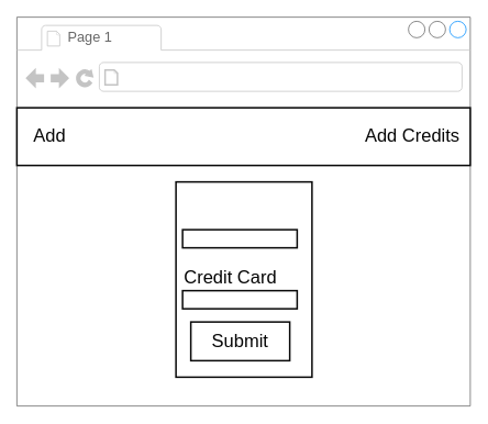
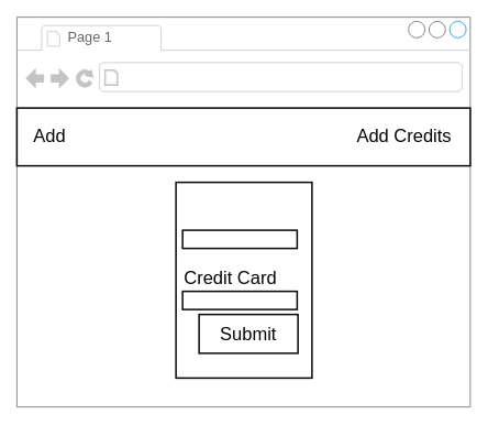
- <mxCell id="6" value="Add Credits" style="text;html=1;strokeColor=none;fillColor=none;align=center;verticalAlign=middle;whiteSpace=wrap;rounded=0;shadow=0;labelBackgroundColor=none;fontSize=22;fontColor=#050505;" parent="2" vertex="1"><mxGeometry x="420" y="135" width="120" height="20" as="geometry" /></mxCell>
+ <mxCell id="6" value="Add Credits" style="text;html=1;strokeColor=none;fillColor=none;align=center;verticalAlign=middle;whiteSpace=wrap;rounded=0;shadow=0;labelBackgroundColor=none;fontSize=22;fontColor=#050505;" parent="2" vertex="1"><mxGeometry x="410" y="135" width="120" height="20" as="geometry" /></mxCell>
- <mxCell id="10" value="Submit" style="rounded=0;whiteSpace=wrap;html=1;shadow=0;labelBackgroundColor=none;strokeColor=#080808;strokeWidth=2;fillColor=#ffffff;fontSize=22;fontColor=#050505;align=center;" parent="2" vertex="1"><mxGeometry x="211" y="370" width="120" height="47" as="geometry" /></mxCell>
+ <mxCell id="10" value="Submit" style="rounded=0;whiteSpace=wrap;html=1;shadow=0;labelBackgroundColor=none;strokeColor=#080808;strokeWidth=2;fillColor=#ffffff;fontSize=22;fontColor=#050505;align=center;" parent="2" vertex="1"><mxGeometry x="221" y="360" width="120" height="47" as="geometry" /></mxCell>
